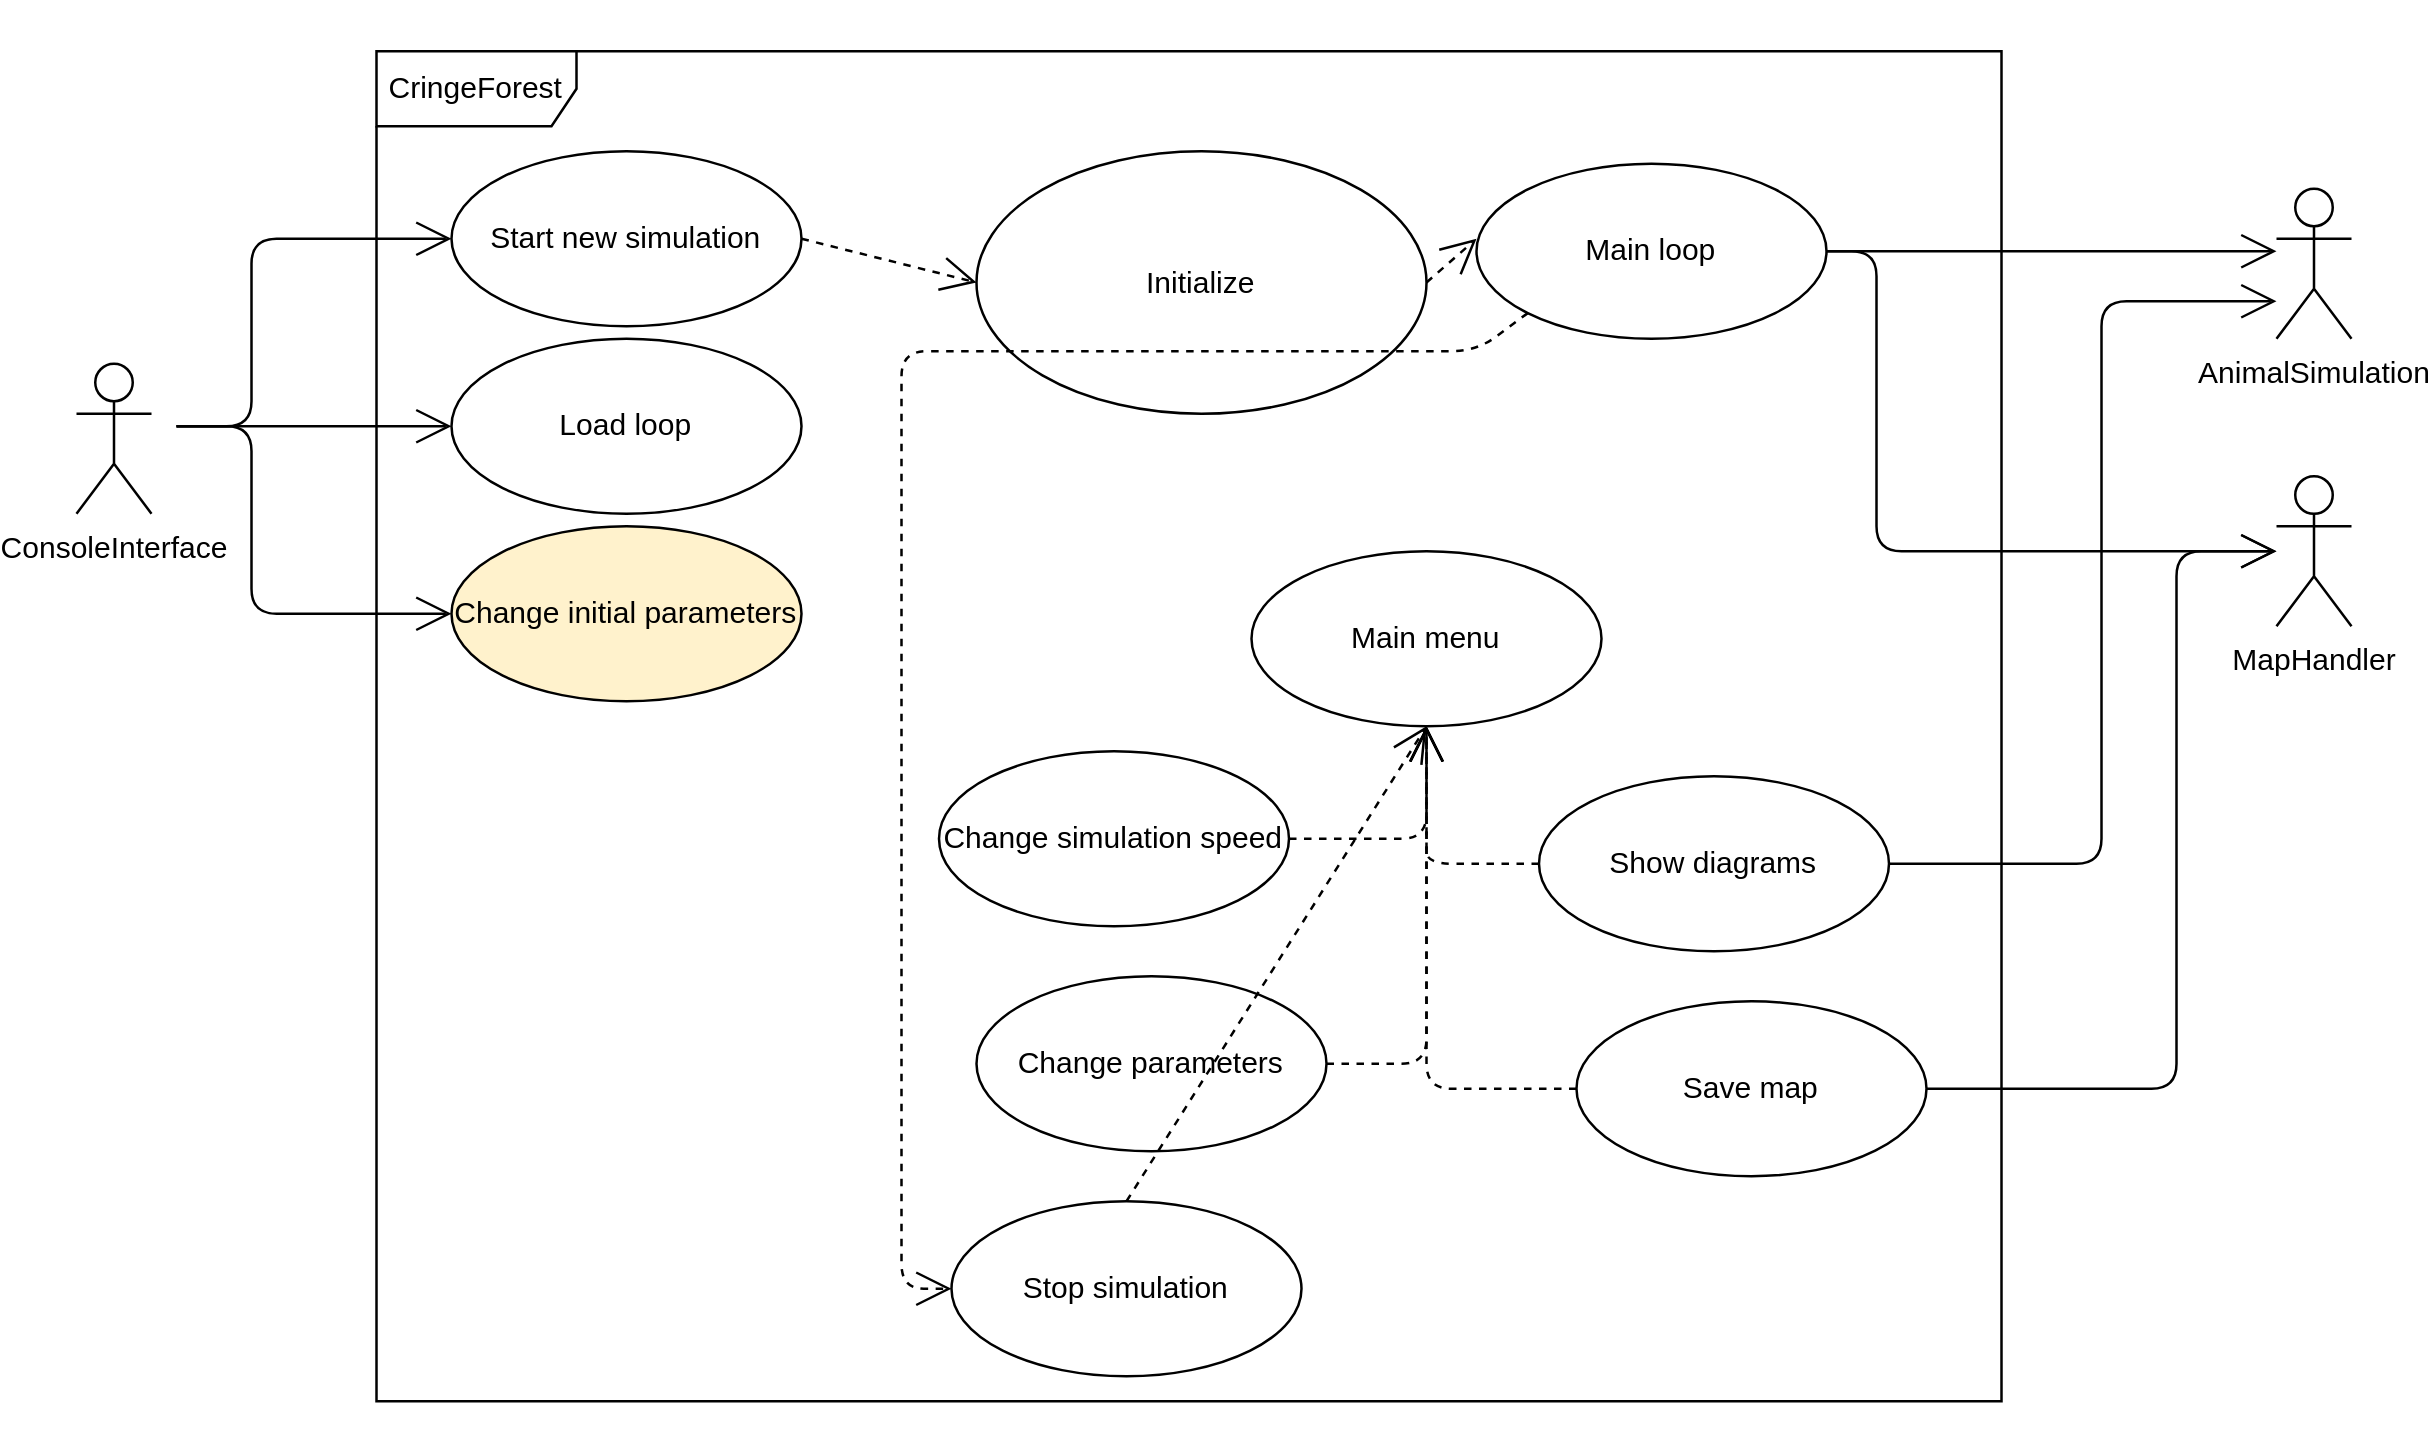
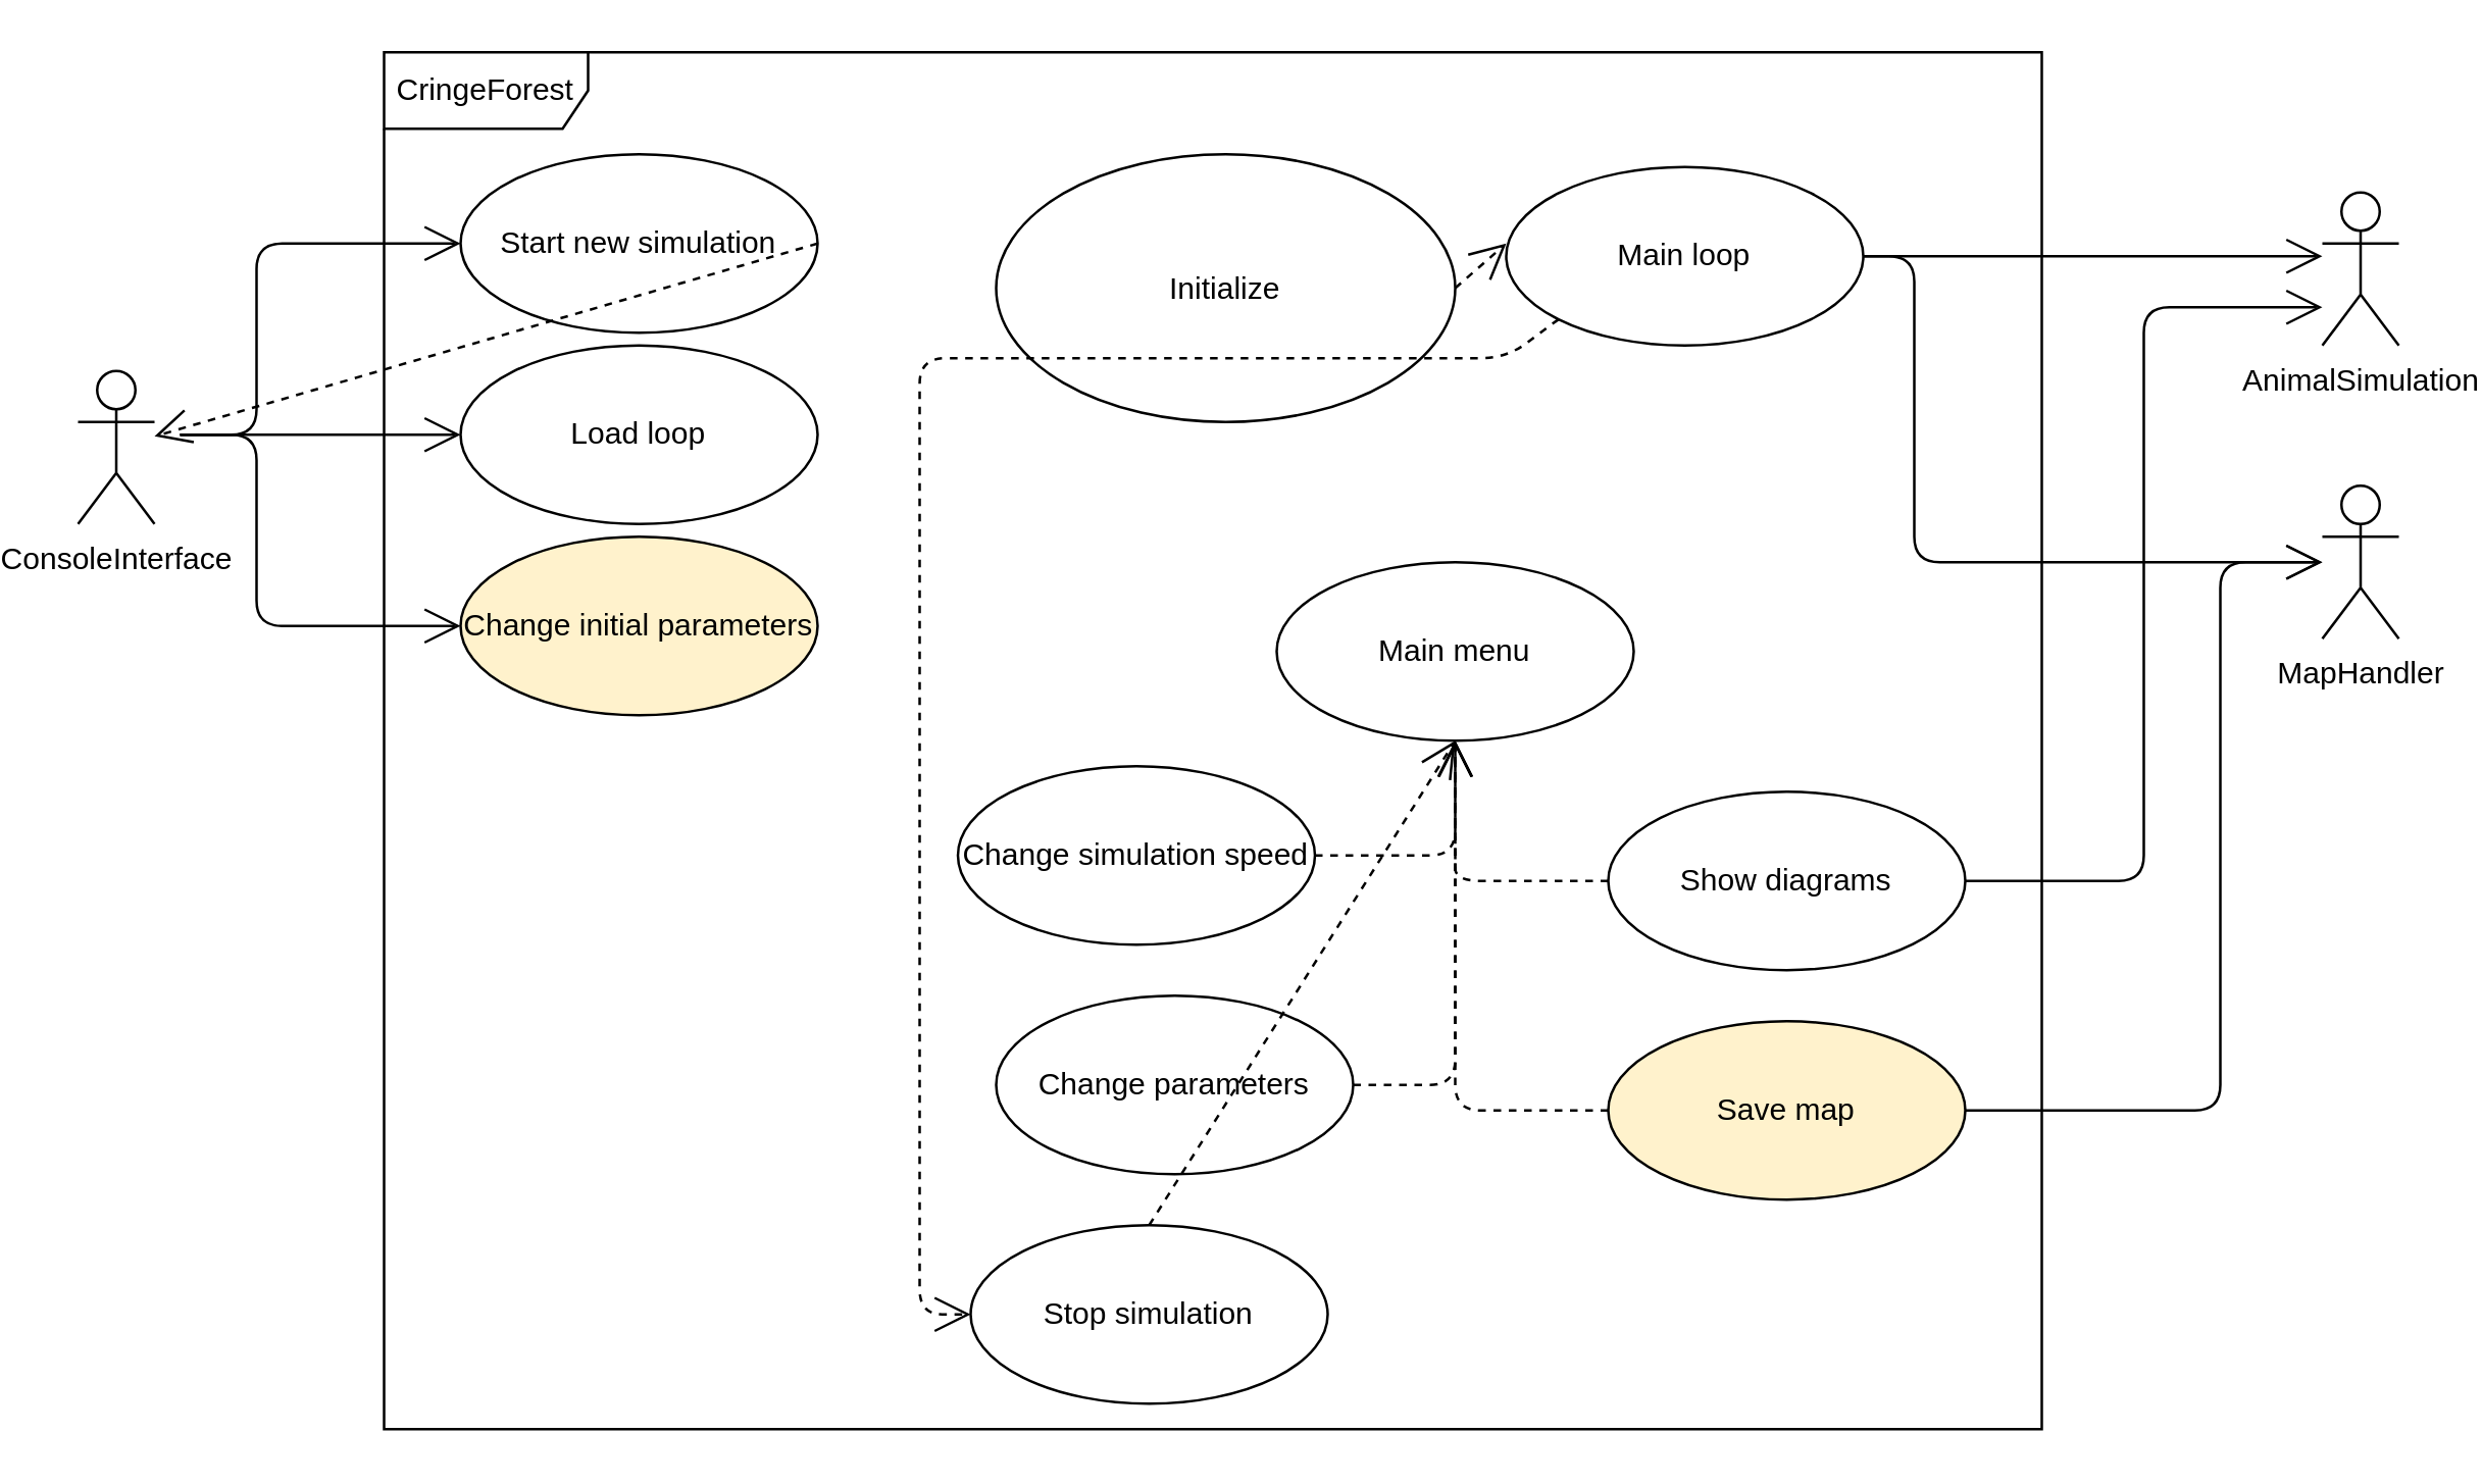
- <mxCell id="19" value="" style="endArrow=open;endSize=12;dashed=1;html=1;strokeColor=#000000;entryX=0;entryY=0.5;entryDx=0;entryDy=0;exitX=1;exitY=0.5;exitDx=0;exitDy=0;" parent="1" target="6" edge="1" source="13"><mxGeometry width="160" relative="1" as="geometry"><mxPoint x="320" y="94.58" as="sourcePoint" /><mxPoint x="360" y="95" as="targetPoint" /></mxGeometry></mxCell>
+ <mxCell id="19" value="" style="endArrow=open;endSize=12;dashed=1;html=1;strokeColor=#000000;exitX=1;exitY=0.5;exitDx=0;exitDy=0;" parent="1" target="2" edge="1" source="13"><mxGeometry width="160" relative="1" as="geometry"><mxPoint x="320" y="94.58" as="sourcePoint" /><mxPoint x="360" y="95" as="targetPoint" /></mxGeometry></mxCell>
- <mxCell id="9" value="Show diagrams" style="ellipse;whiteSpace=wrap;html=1;" parent="1" vertex="1"><mxGeometry x="605" y="310" width="140" height="70" as="geometry" /></mxCell>
+ <mxCell id="9" value="Show diagrams" style="ellipse;whiteSpace=wrap;html=1;" parent="1" vertex="1"><mxGeometry x="620" y="310" width="140" height="70" as="geometry" /></mxCell>
- <mxCell id="11" value="Save map" style="ellipse;whiteSpace=wrap;html=1;" parent="1" vertex="1"><mxGeometry x="620" y="400" width="140" height="70" as="geometry" /></mxCell>
+ <mxCell id="11" value="Save map" style="ellipse;whiteSpace=wrap;html=1;fillColor=#fff2cc;" parent="1" vertex="1"><mxGeometry x="620" y="400" width="140" height="70" as="geometry" /></mxCell>
